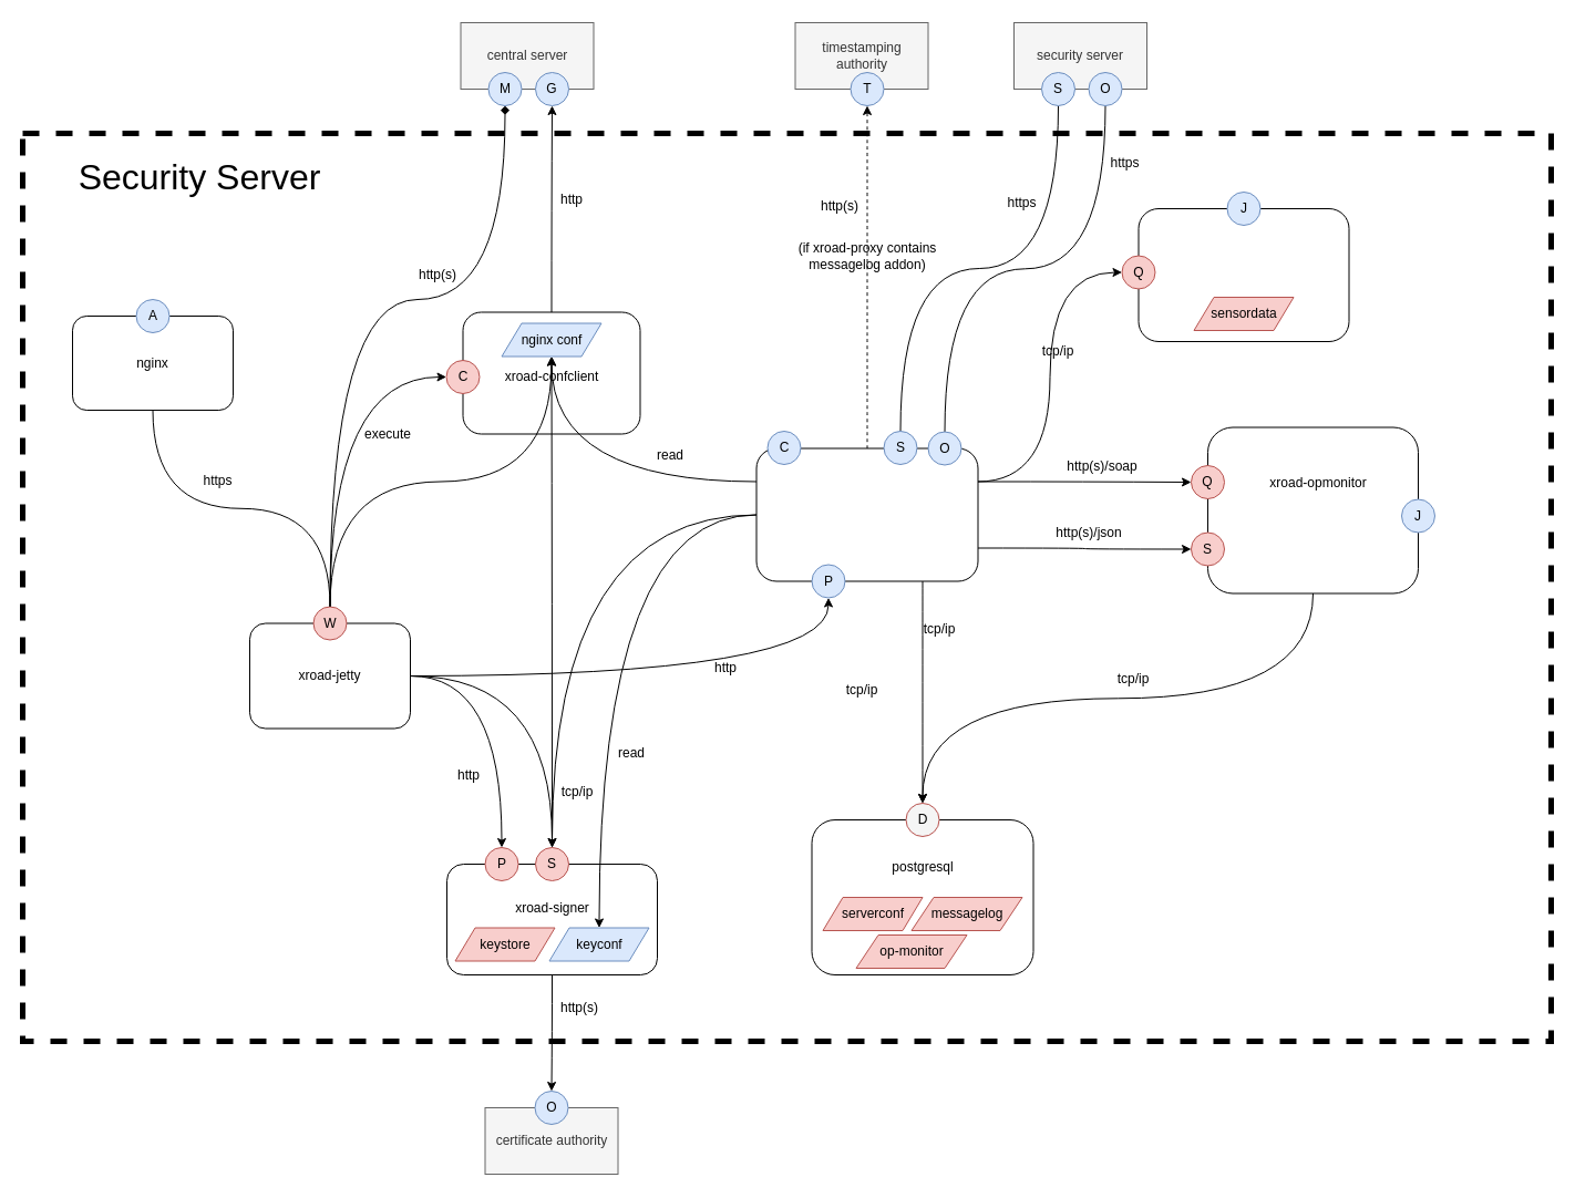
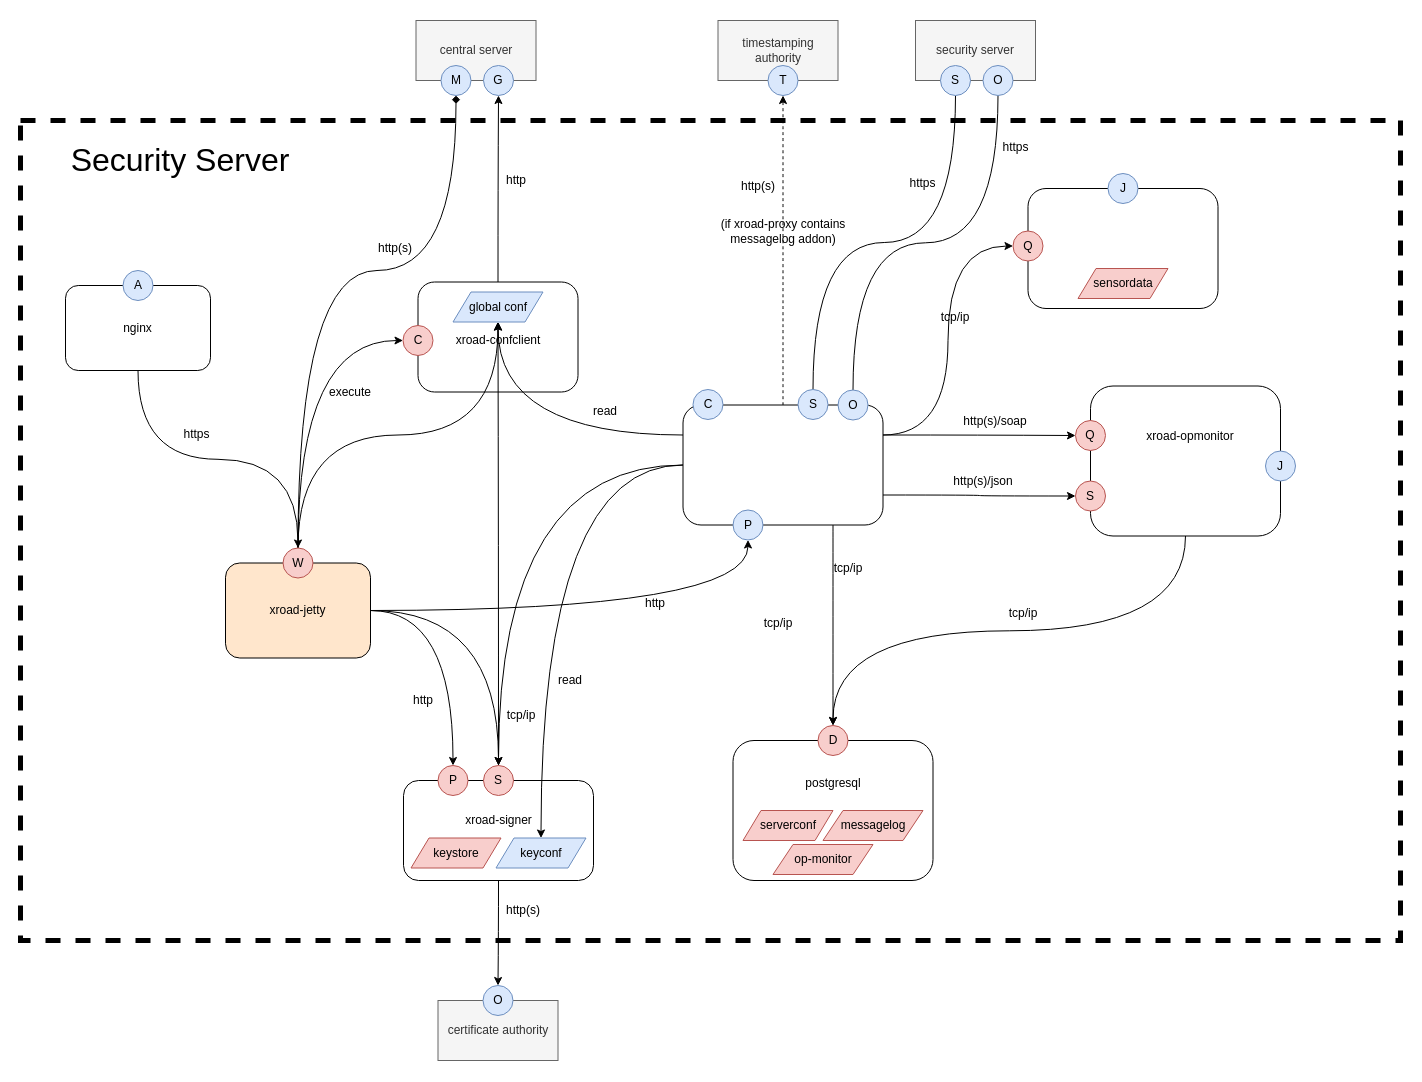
- <mxCell id="33" value="nginx conf" style="shape=parallelogram;perimeter=parallelogramPerimeter;whiteSpace=wrap;html=1;fillColor=#dae8fc;strokeColor=#6c8ebf;" parent="1" vertex="1"><mxGeometry x="452.5" y="291.5" width="90" height="30" as="geometry" /></mxCell>
+ <mxCell id="33" value="global conf" style="shape=parallelogram;perimeter=parallelogramPerimeter;whiteSpace=wrap;html=1;fillColor=#dae8fc;strokeColor=#6c8ebf;" parent="1" vertex="1"><mxGeometry x="452.5" y="291.5" width="90" height="30" as="geometry" /></mxCell>
- <mxCell id="51" style="edgeStyle=orthogonalEdgeStyle;curved=1;rounded=0;orthogonalLoop=1;jettySize=auto;html=1;exitX=0.5;exitY=1;exitDx=0;exitDy=0;endArrow=none;" parent="1" source="52" target="48" edge="1"><mxGeometry relative="1" as="geometry" /></mxCell>
+ <mxCell id="51" style="edgeStyle=orthogonalEdgeStyle;curved=1;rounded=0;orthogonalLoop=1;jettySize=auto;html=1;exitX=0.5;exitY=1;exitDx=0;exitDy=0;" parent="1" source="52" target="48" edge="1"><mxGeometry relative="1" as="geometry" /></mxCell>
- <mxCell id="19" value="xroad-jetty" style="rounded=1;whiteSpace=wrap;html=1;" parent="1" vertex="1"><mxGeometry x="225" y="562.5" width="145" height="95" as="geometry" /></mxCell>
+ <mxCell id="19" value="xroad-jetty" style="rounded=1;whiteSpace=wrap;html=1;fillColor=#ffe6cc;" parent="1" vertex="1"><mxGeometry x="225" y="562.5" width="145" height="95" as="geometry" /></mxCell>
- <mxCell id="22" value="D" style="ellipse;whiteSpace=wrap;html=1;aspect=fixed;fillColor=#f5f5f5;strokeColor=#b85450;" parent="1" vertex="1"><mxGeometry x="817.5" y="725" width="30" height="30" as="geometry" /></mxCell>
+ <mxCell id="22" value="D" style="ellipse;whiteSpace=wrap;html=1;aspect=fixed;fillColor=#f8cecc;strokeColor=#b85450;" parent="1" vertex="1"><mxGeometry x="817.5" y="725" width="30" height="30" as="geometry" /></mxCell>
